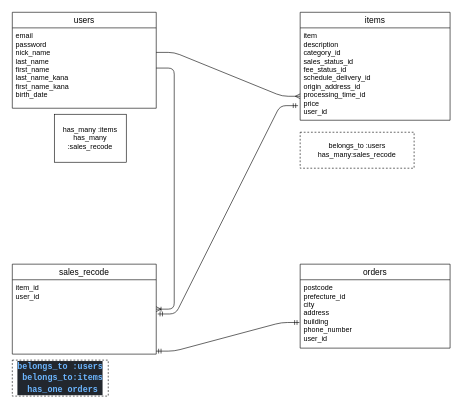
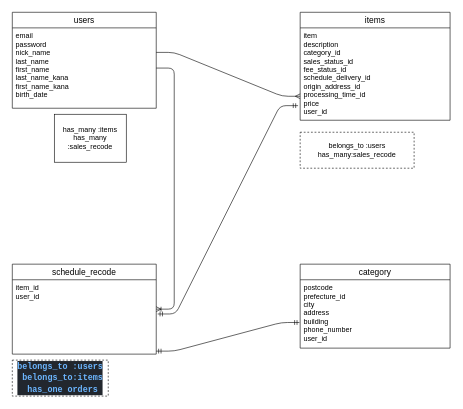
- <mxCell id="13" value="sales_recode" style="swimlane;fontStyle=0;childLayout=stackLayout;horizontal=1;startSize=26;horizontalStack=0;resizeParent=1;resizeParentMax=0;resizeLast=0;collapsible=1;marginBottom=0;align=center;fontSize=14;" vertex="1" parent="1"><mxGeometry x="20" y="440" width="240" height="150" as="geometry" /></mxCell>
+ <mxCell id="13" value="schedule_recode" style="swimlane;fontStyle=0;childLayout=stackLayout;horizontal=1;startSize=26;horizontalStack=0;resizeParent=1;resizeParentMax=0;resizeLast=0;collapsible=1;marginBottom=0;align=center;fontSize=14;" vertex="1" parent="1"><mxGeometry x="20" y="440" width="240" height="150" as="geometry" /></mxCell>
- <mxCell id="6" value="orders" style="swimlane;fontStyle=0;childLayout=stackLayout;horizontal=1;startSize=26;horizontalStack=0;resizeParent=1;resizeParentMax=0;resizeLast=0;collapsible=1;marginBottom=0;align=center;fontSize=14;" parent="1" vertex="1"><mxGeometry x="500" y="440" width="250" height="140" as="geometry" /></mxCell>
+ <mxCell id="6" value="category" style="swimlane;fontStyle=0;childLayout=stackLayout;horizontal=1;startSize=26;horizontalStack=0;resizeParent=1;resizeParentMax=0;resizeLast=0;collapsible=1;marginBottom=0;align=center;fontSize=14;" parent="1" vertex="1"><mxGeometry x="500" y="440" width="250" height="140" as="geometry" /></mxCell>
